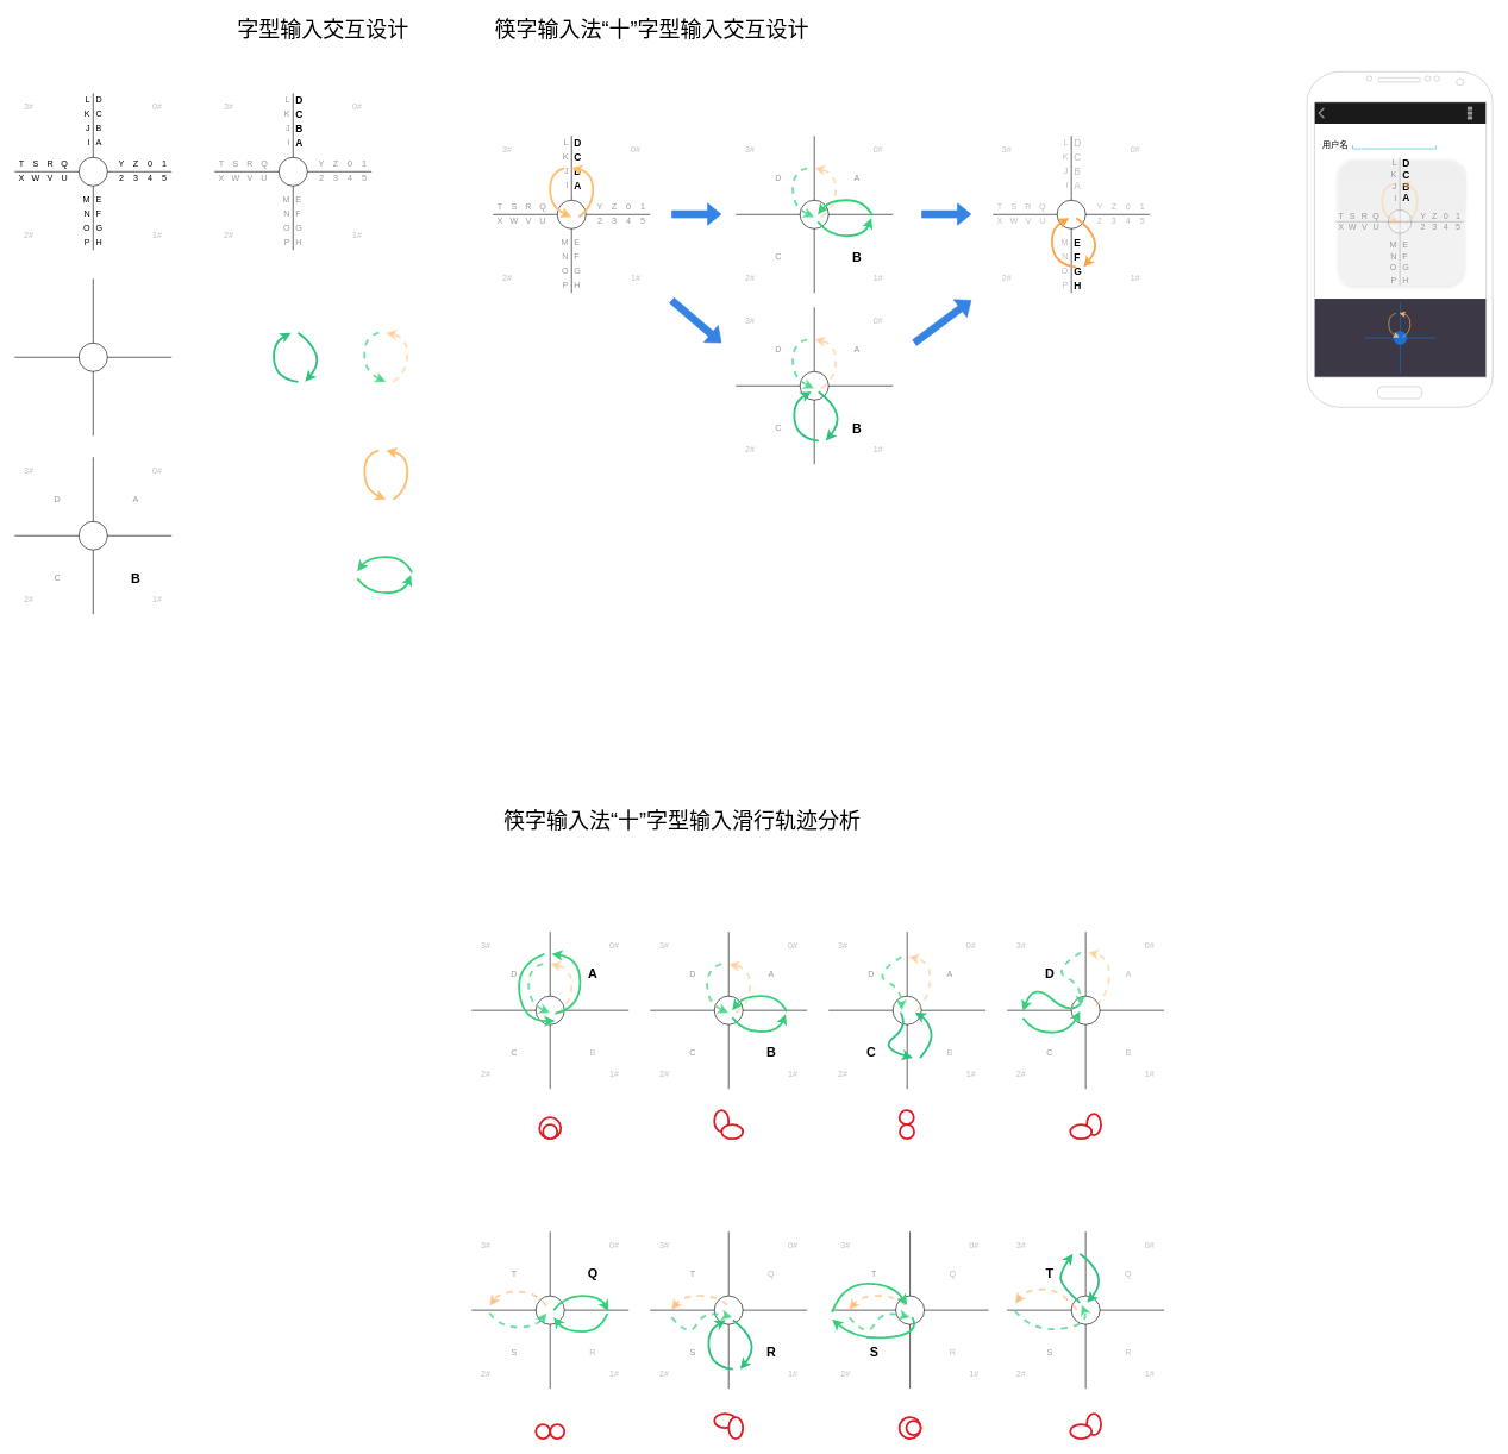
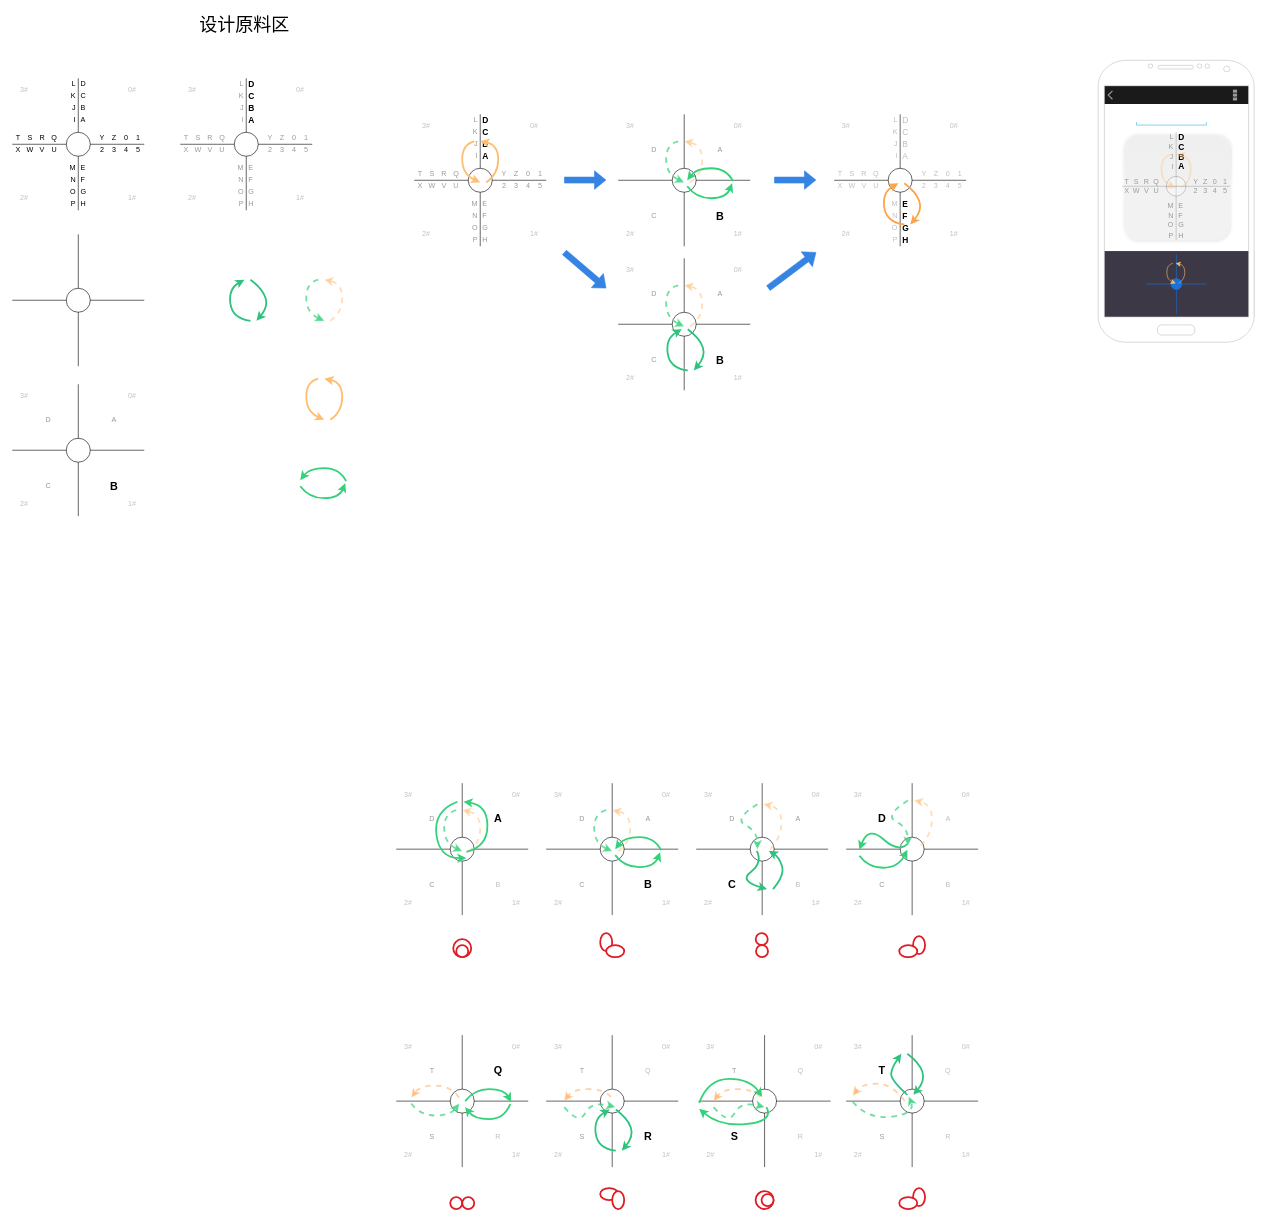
- <mxCell id="12" value="字型输入交互设计" style="text;html=1;align=left;verticalAlign=middle;whiteSpace=wrap;rounded=0;fontStyle=0;fontSize=30;" vertex="1" parent="1"><mxGeometry x="330" y="20" width="310" height="40" as="geometry" /></mxCell>
+ <mxCell id="12" value="设计原料区" style="text;html=1;align=left;verticalAlign=middle;whiteSpace=wrap;rounded=0;fontStyle=0;fontSize=30;" vertex="1" parent="1"><mxGeometry x="330" y="20" width="310" height="40" as="geometry" /></mxCell>
- <mxCell id="5" value="筷字输入法“十”字型输入交互设计" style="text;html=1;align=center;verticalAlign=middle;whiteSpace=wrap;rounded=0;fontStyle=0;fontSize=30;" vertex="1" parent="1"><mxGeometry y="20" width="545" height="40" as="geometry" x="640" /></mxCell>
- <mxCell id="551" value="用户名" style="text;html=1;align=center;verticalAlign=middle;whiteSpace=wrap;rounded=0;" vertex="1" parent="549"><mxGeometry y="15" width="40" height="17" as="geometry" /></mxCell>
- <mxCell id="491" value="筷字输入法“十”字型输入滑行轨迹分析" style="text;html=1;align=center;verticalAlign=middle;whiteSpace=wrap;rounded=0;fontStyle=0;fontSize=30;" vertex="1" parent="1"><mxGeometry y="1130" width="630" height="40" as="geometry" x="640" /></mxCell>
